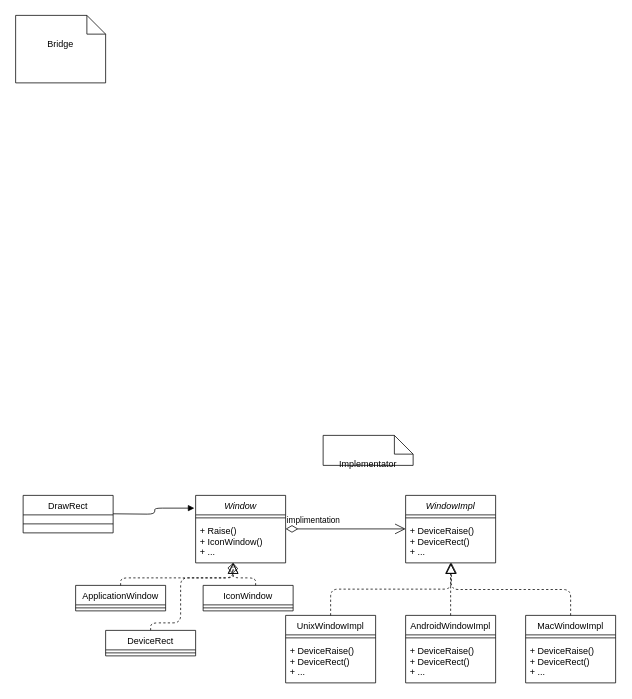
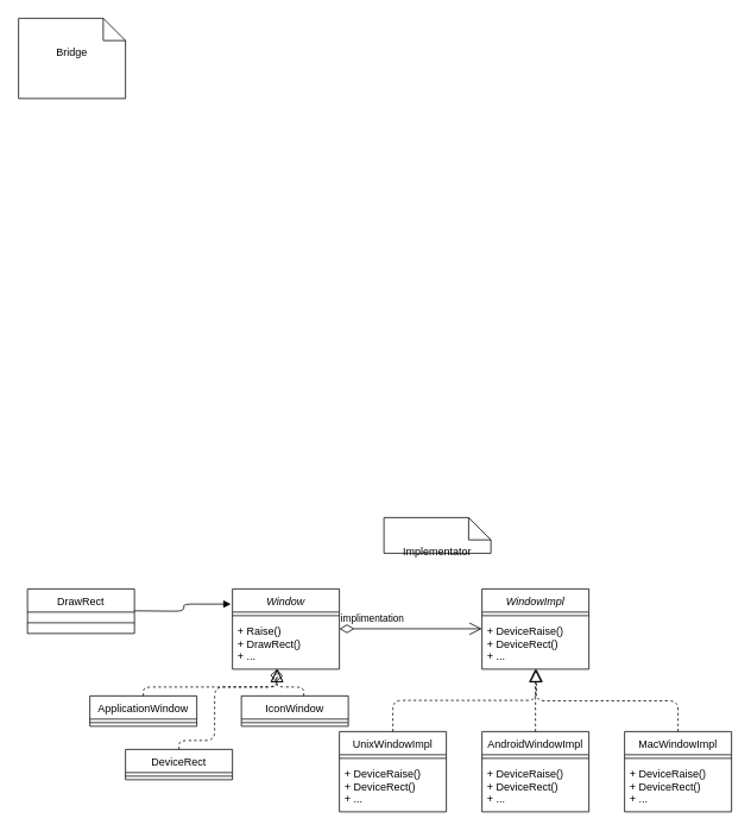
- <mxCell id="6" value="+ Raise()&#10;+ IconWindow()&#10;+ ..." style="text;strokeColor=none;fillColor=none;align=left;verticalAlign=top;spacingLeft=4;spacingRight=4;overflow=hidden;rotatable=0;points=[[0,0.5],[1,0.5]];portConstraint=eastwest;strokeWidth=1;fontStyle=0" parent="4" vertex="1"><mxGeometry y="34" width="120" height="56" as="geometry" /></mxCell>
+ <mxCell id="6" value="+ Raise()&#10;+ DrawRect()&#10;+ ..." style="text;strokeColor=none;fillColor=none;align=left;verticalAlign=top;spacingLeft=4;spacingRight=4;overflow=hidden;rotatable=0;points=[[0,0.5],[1,0.5]];portConstraint=eastwest;strokeWidth=1;fontStyle=0" parent="4" vertex="1"><mxGeometry y="34" width="120" height="56" as="geometry" /></mxCell>
